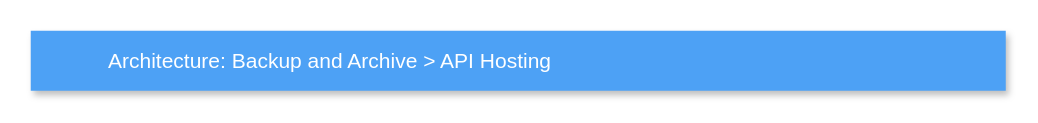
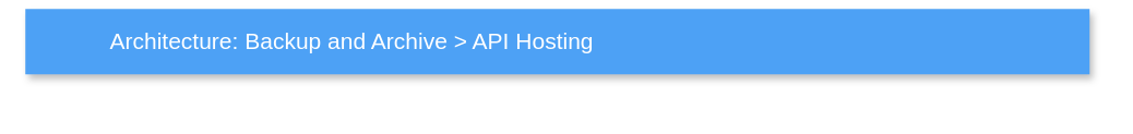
- <mxCell id="2" value="Architecture: Backup and Archive &amp;gt; API Hosting" style="fillColor=#4DA1F5;strokeColor=none;shadow=1;gradientColor=none;fontSize=14;align=left;spacingLeft=50;fontColor=#ffffff;html=1;" parent="1" vertex="1"><mxGeometry x="20" y="20" width="650" height="40" as="geometry" /></mxCell>
+ <mxCell id="2" value="Architecture: Backup and Archive &amp;gt; API Hosting" style="fillColor=#4DA1F5;strokeColor=none;shadow=1;gradientColor=none;fontSize=14;align=left;spacingLeft=50;fontColor=#ffffff;html=1;" parent="1" vertex="1"><mxGeometry x="15" y="5" width="650" height="40" as="geometry" /></mxCell>
